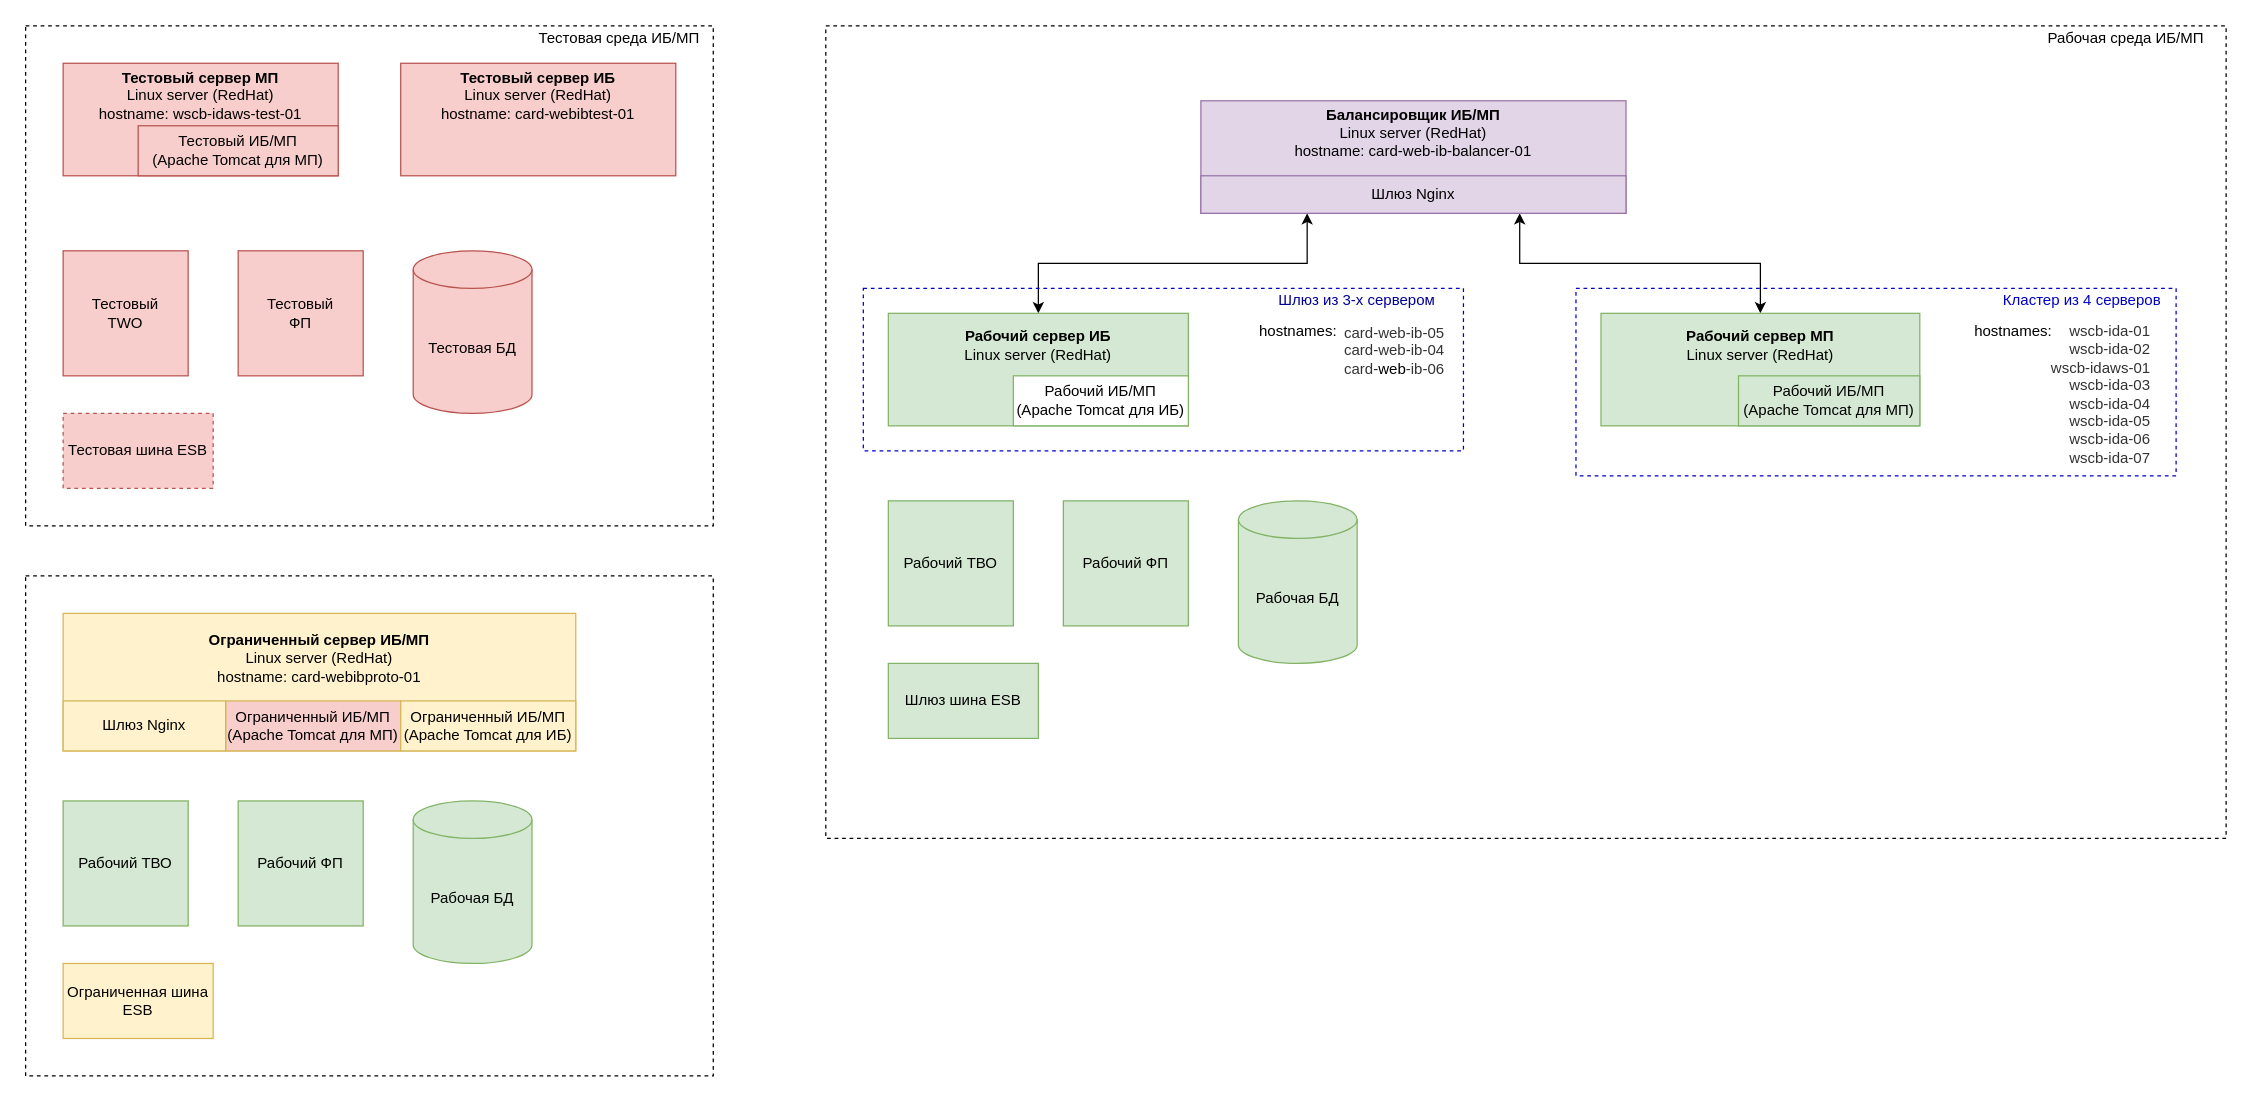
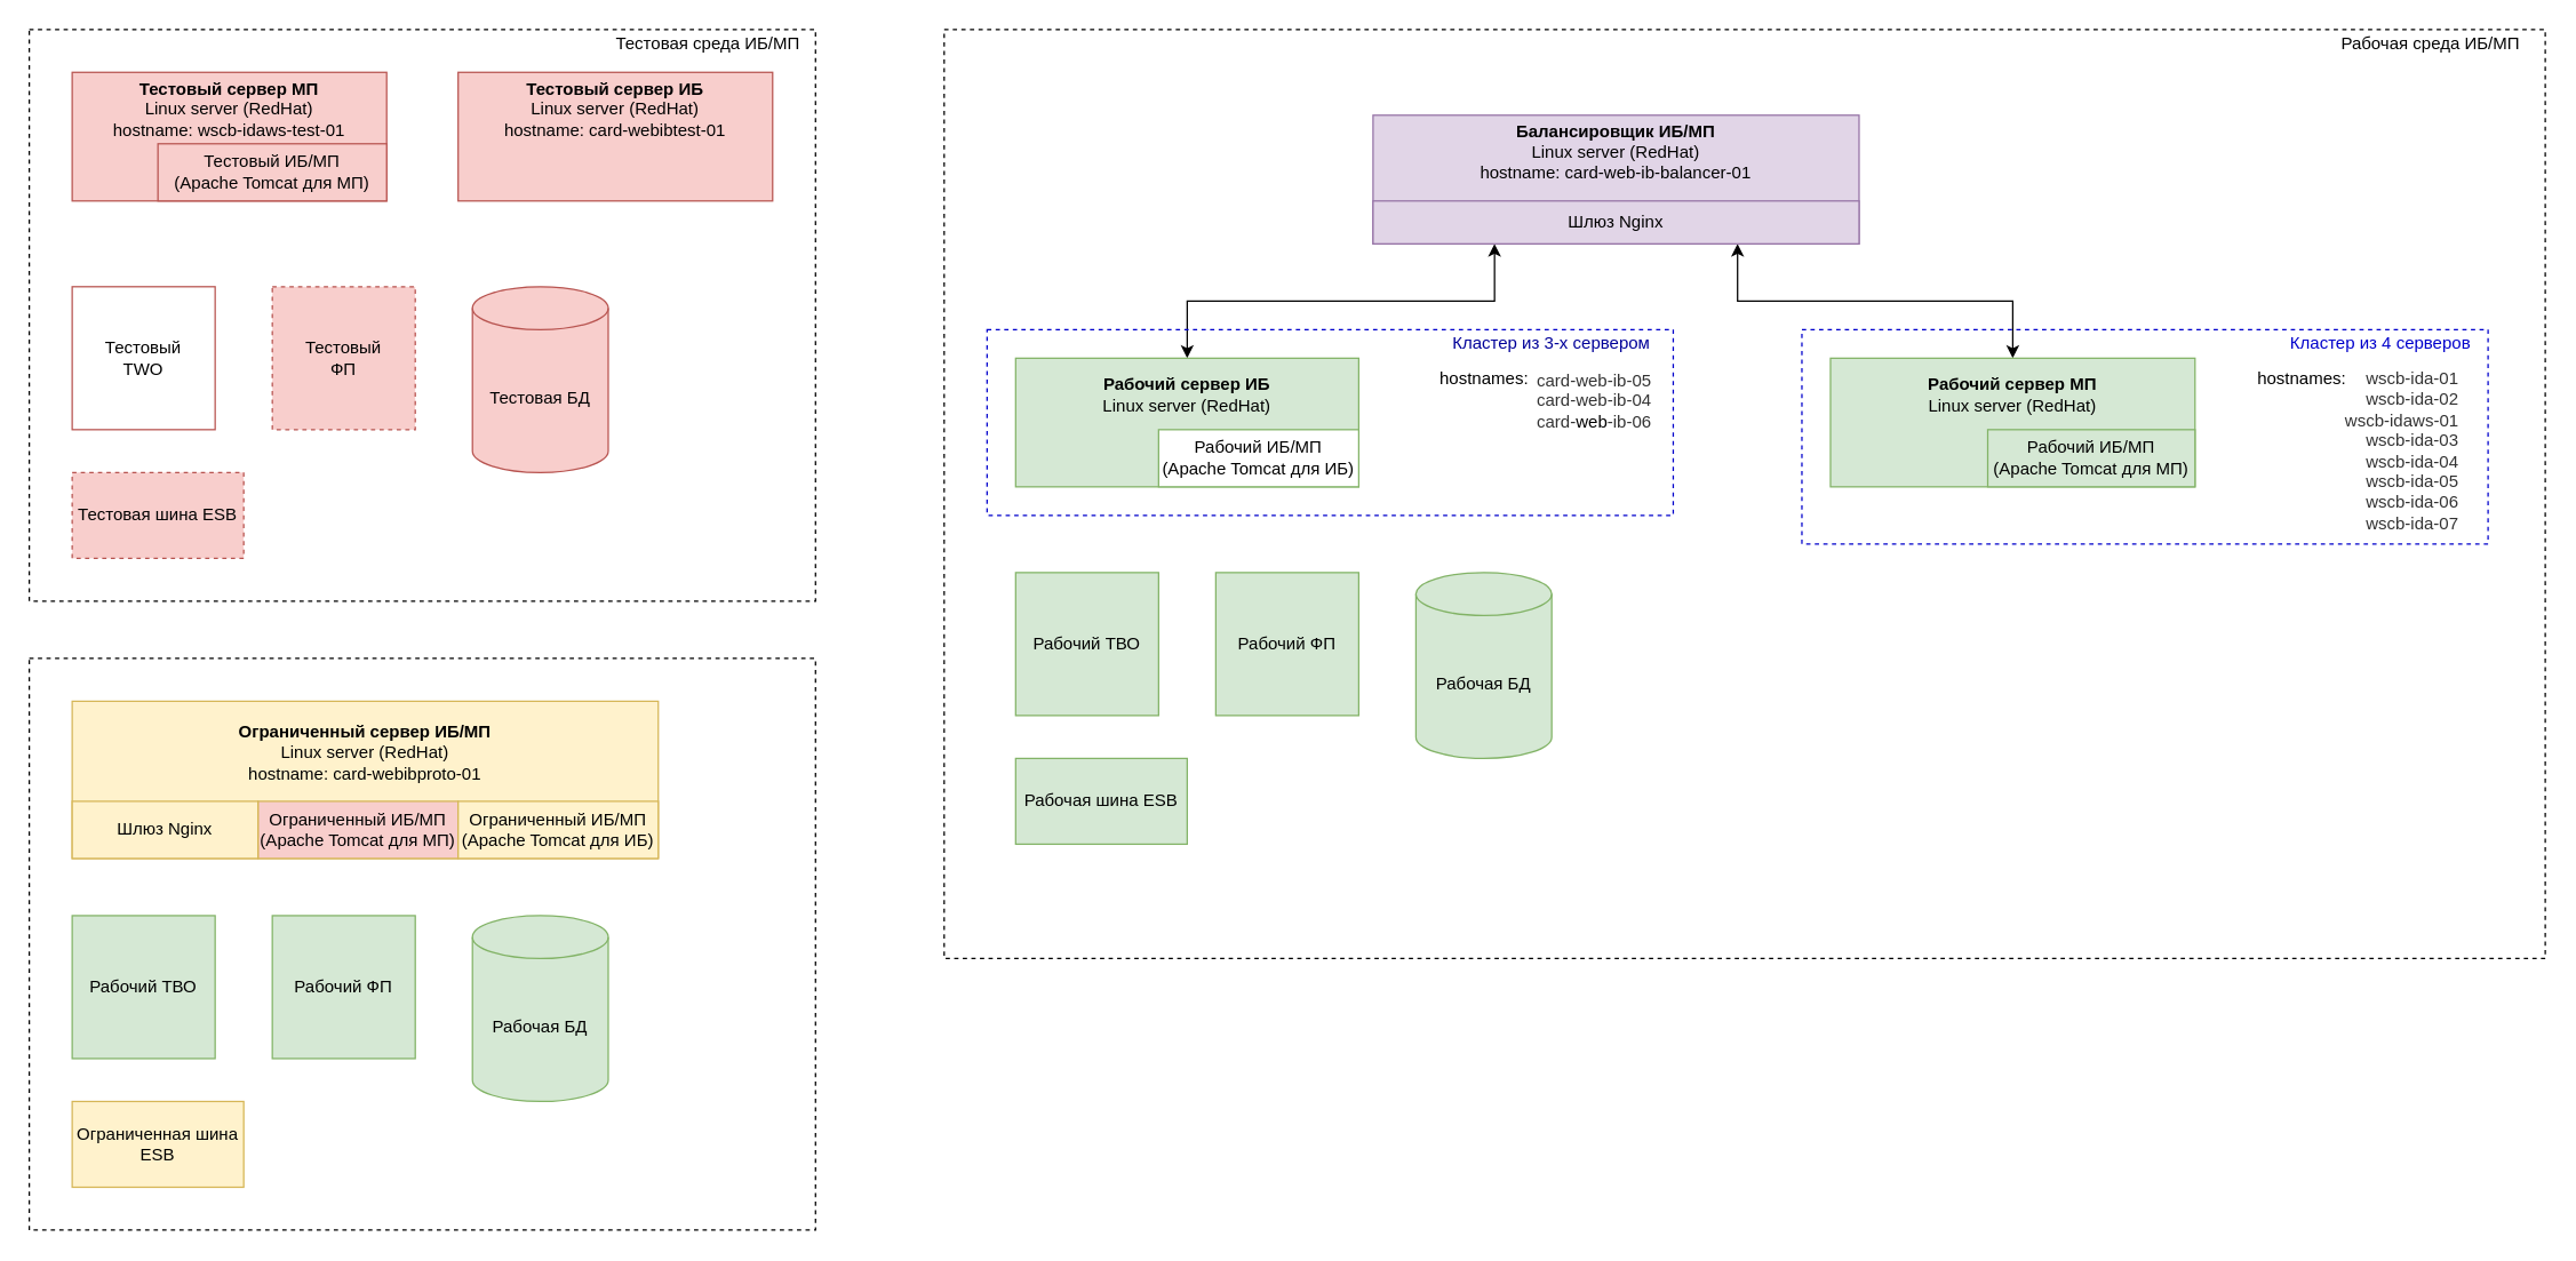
- <mxCell id="32" value="Шлюз из 3-х сервером" style="text;html=1;strokeColor=none;fillColor=none;align=center;verticalAlign=middle;whiteSpace=wrap;rounded=0;shadow=0;glass=0;dashed=1;fontColor=#000099;" parent="1" vertex="1"><mxGeometry x="1010" y="230" width="150" height="20" as="geometry" /></mxCell>
+ <mxCell id="32" value="Кластер из 3-х сервером" style="text;html=1;strokeColor=none;fillColor=none;align=center;verticalAlign=middle;whiteSpace=wrap;rounded=0;shadow=0;glass=0;dashed=1;fontColor=#000099;" parent="1" vertex="1"><mxGeometry x="1010" y="230" width="150" height="20" as="geometry" /></mxCell>
- <mxCell id="7" value="Тестовый&lt;br&gt;TWO" style="whiteSpace=wrap;html=1;aspect=fixed;shadow=0;glass=0;fillColor=#f8cecc;strokeColor=#b85450;" parent="1" vertex="1"><mxGeometry x="50" y="200" width="100" height="100" as="geometry" /></mxCell>
+ <mxCell id="7" value="Тестовый&lt;br&gt;TWO" style="whiteSpace=wrap;html=1;aspect=fixed;shadow=0;glass=0;fillColor=#ffffff;strokeColor=#b85450;" parent="1" vertex="1"><mxGeometry x="50" y="200" width="100" height="100" as="geometry" /></mxCell>
- <mxCell id="8" value="Тестовый&lt;br&gt;ФП" style="whiteSpace=wrap;html=1;aspect=fixed;shadow=0;glass=0;fillColor=#f8cecc;strokeColor=#b85450;" parent="1" vertex="1"><mxGeometry x="190" y="200" width="100" height="100" as="geometry" /></mxCell>
+ <mxCell id="8" value="Тестовый&lt;br&gt;ФП" style="whiteSpace=wrap;html=1;aspect=fixed;shadow=0;glass=0;fillColor=#f8cecc;strokeColor=#b85450;dashed=1;" parent="1" vertex="1"><mxGeometry x="190" y="200" width="100" height="100" as="geometry" /></mxCell>
- <mxCell id="23" value="Шлюз&amp;nbsp;шина ESB" style="rounded=0;whiteSpace=wrap;html=1;shadow=0;glass=0;fillColor=#d5e8d4;strokeColor=#82b366;" parent="1" vertex="1"><mxGeometry x="710" y="530" width="120" height="60" as="geometry" /></mxCell>
+ <mxCell id="23" value="Рабочая&amp;nbsp;шина ESB" style="rounded=0;whiteSpace=wrap;html=1;shadow=0;glass=0;fillColor=#d5e8d4;strokeColor=#82b366;" parent="1" vertex="1"><mxGeometry x="710" y="530" width="120" height="60" as="geometry" /></mxCell>
